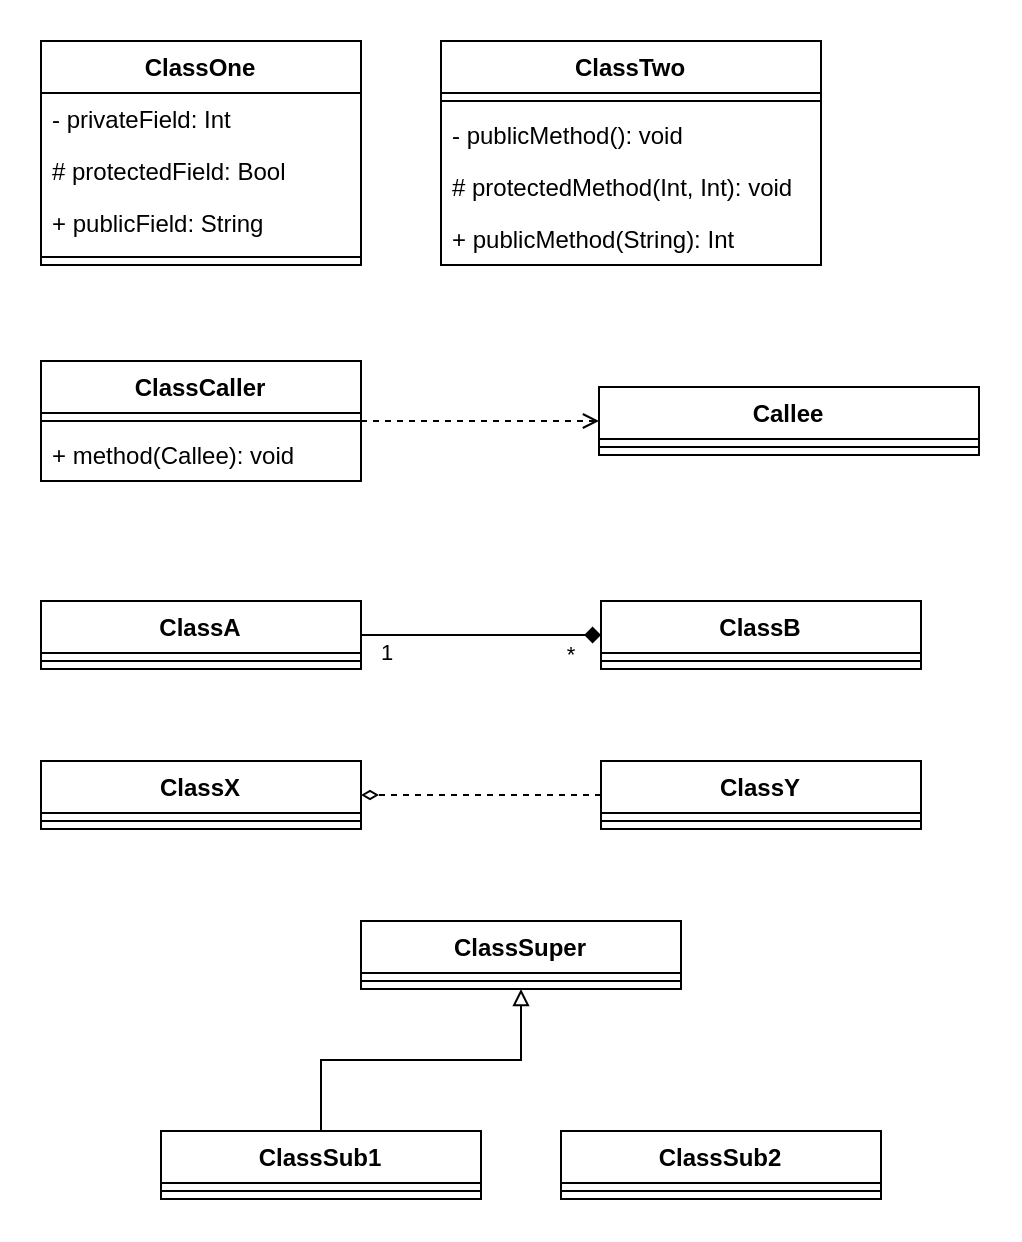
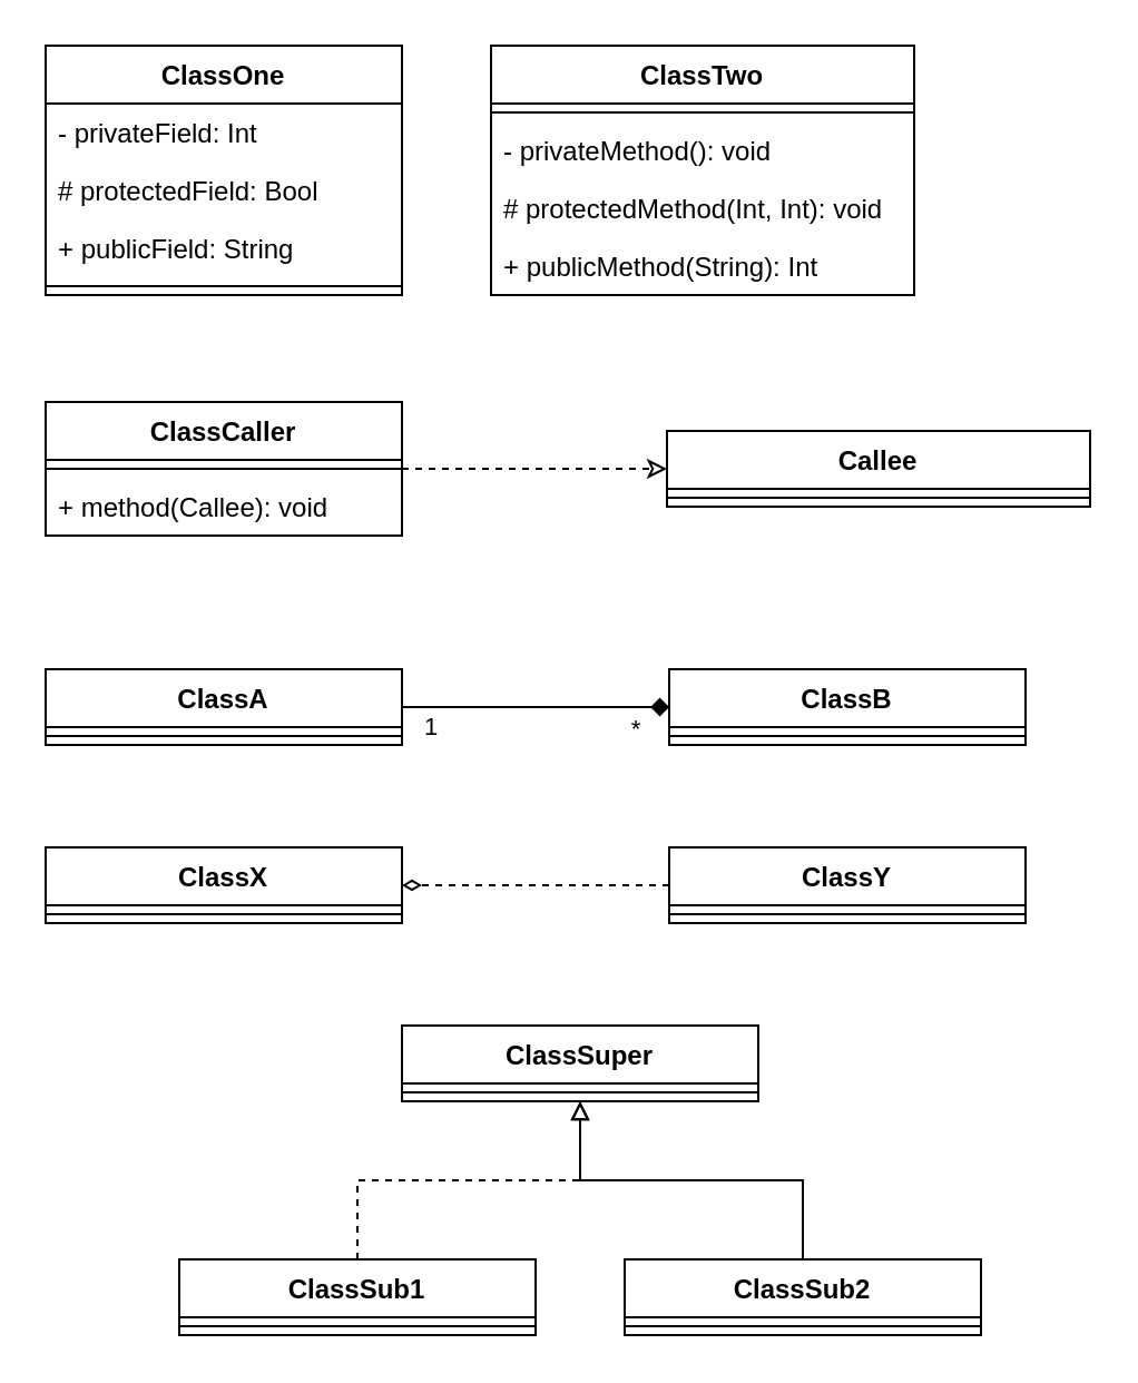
- <mxCell id="9" value="- publicMethod(): void" style="text;strokeColor=none;fillColor=none;align=left;verticalAlign=top;spacingLeft=4;spacingRight=4;overflow=hidden;rotatable=0;points=[[0,0.5],[1,0.5]];portConstraint=eastwest;" vertex="1" parent="7"><mxGeometry y="34" width="190" height="26" as="geometry" /></mxCell>
+ <mxCell id="9" value="- privateMethod(): void" style="text;strokeColor=none;fillColor=none;align=left;verticalAlign=top;spacingLeft=4;spacingRight=4;overflow=hidden;rotatable=0;points=[[0,0.5],[1,0.5]];portConstraint=eastwest;" vertex="1" parent="7"><mxGeometry y="34" width="190" height="26" as="geometry" /></mxCell>
- <mxCell id="12" style="edgeStyle=orthogonalEdgeStyle;rounded=0;orthogonalLoop=1;jettySize=auto;html=1;exitX=1;exitY=0.5;exitDx=0;exitDy=0;endArrow=open;endFill=0;dashed=1;" edge="1" parent="1" source="13" target="16"><mxGeometry relative="1" as="geometry" /></mxCell>
+ <mxCell id="12" style="edgeStyle=orthogonalEdgeStyle;rounded=0;orthogonalLoop=1;jettySize=auto;html=1;exitX=1;exitY=0.5;exitDx=0;exitDy=0;endArrow=classic;endFill=0;dashed=1;" edge="1" parent="1" source="13" target="16"><mxGeometry relative="1" as="geometry" /></mxCell>
- <mxCell id="32" style="edgeStyle=orthogonalEdgeStyle;rounded=0;orthogonalLoop=1;jettySize=auto;html=1;exitX=0.5;exitY=0;exitDx=0;exitDy=0;endArrow=block;endFill=0;" edge="1" parent="1" source="33" target="30"><mxGeometry relative="1" as="geometry" /></mxCell>
+ <mxCell id="32" style="edgeStyle=orthogonalEdgeStyle;rounded=0;orthogonalLoop=1;jettySize=auto;html=1;exitX=0.5;exitY=0;exitDx=0;exitDy=0;endArrow=block;endFill=0;dashed=1;" edge="1" parent="1" source="33" target="30"><mxGeometry relative="1" as="geometry" /></mxCell>
+ <mxCell id="35" style="edgeStyle=orthogonalEdgeStyle;rounded=0;orthogonalLoop=1;jettySize=auto;html=1;exitX=0.5;exitY=0;exitDx=0;exitDy=0;endArrow=block;endFill=0;" edge="1" parent="1" source="36" target="30"><mxGeometry relative="1" as="geometry" /></mxCell>
